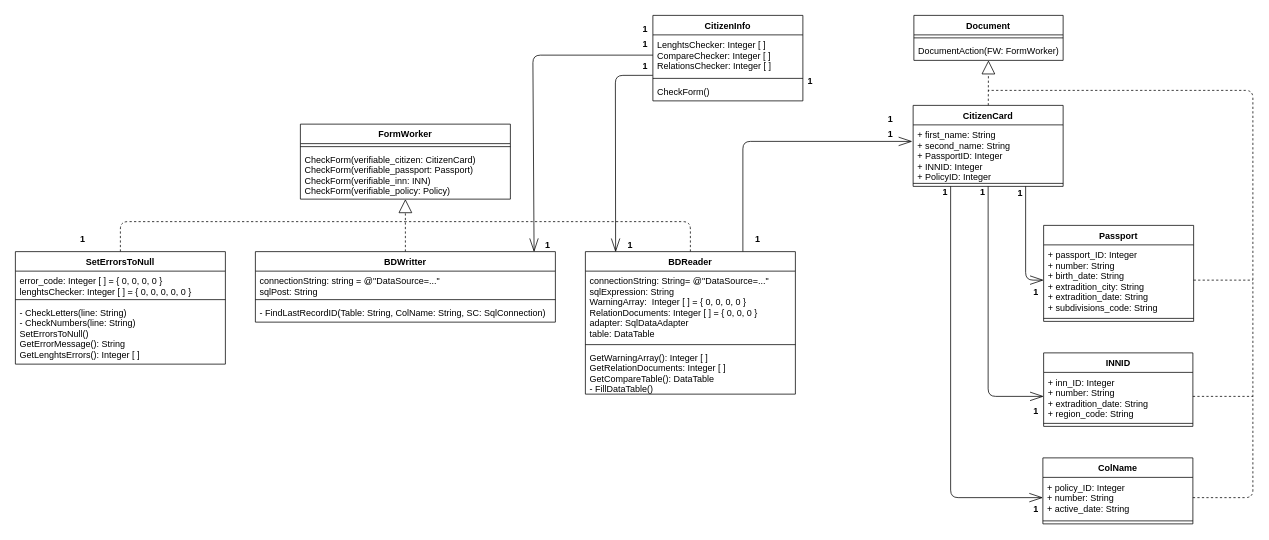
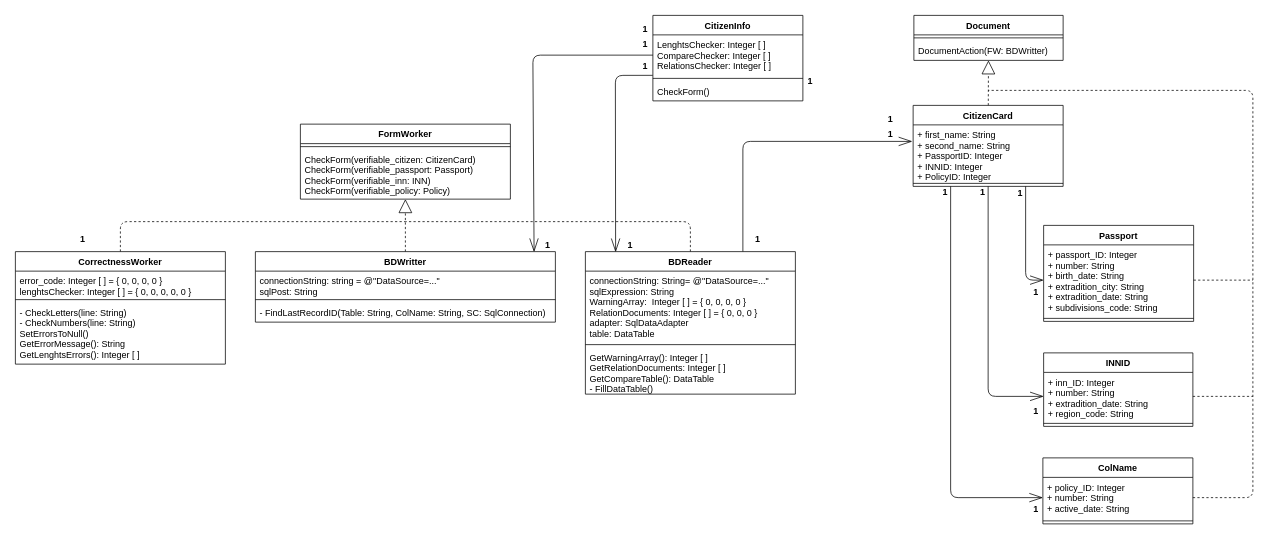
- <mxCell id="44" value="DocumentAction(FW: FormWorker)" style="text;strokeColor=none;fillColor=none;align=left;verticalAlign=top;spacingLeft=4;spacingRight=4;overflow=hidden;rotatable=0;points=[[0,0.5],[1,0.5]];portConstraint=eastwest;" parent="42" vertex="1"><mxGeometry y="34" width="199" height="26" as="geometry" /></mxCell>
+ <mxCell id="44" value="DocumentAction(FW: BDWritter)" style="text;strokeColor=none;fillColor=none;align=left;verticalAlign=top;spacingLeft=4;spacingRight=4;overflow=hidden;rotatable=0;points=[[0,0.5],[1,0.5]];portConstraint=eastwest;" parent="42" vertex="1"><mxGeometry y="34" width="199" height="26" as="geometry" /></mxCell>
- <mxCell id="18" value="SetErrorsToNull" style="swimlane;fontStyle=1;align=center;verticalAlign=top;childLayout=stackLayout;horizontal=1;startSize=26;horizontalStack=0;resizeParent=1;resizeParentMax=0;resizeLast=0;collapsible=1;marginBottom=0;" parent="1" vertex="1"><mxGeometry x="20" y="335" width="280" height="150" as="geometry" /></mxCell>
+ <mxCell id="18" value="CorrectnessWorker" style="swimlane;fontStyle=1;align=center;verticalAlign=top;childLayout=stackLayout;horizontal=1;startSize=26;horizontalStack=0;resizeParent=1;resizeParentMax=0;resizeLast=0;collapsible=1;marginBottom=0;" parent="1" vertex="1"><mxGeometry x="20" y="335" width="280" height="150" as="geometry" /></mxCell>
